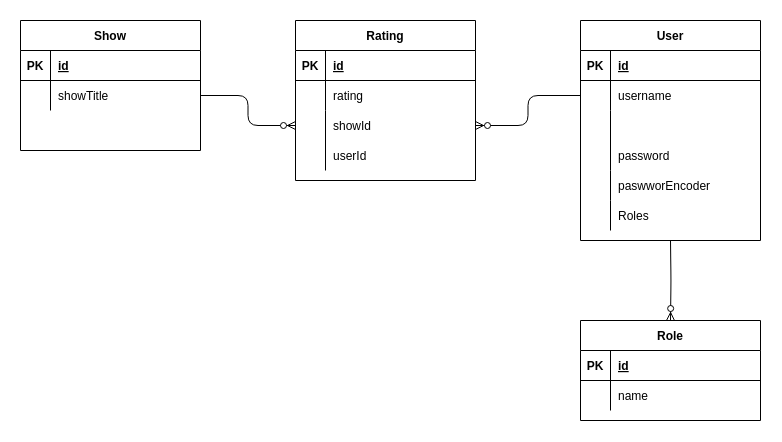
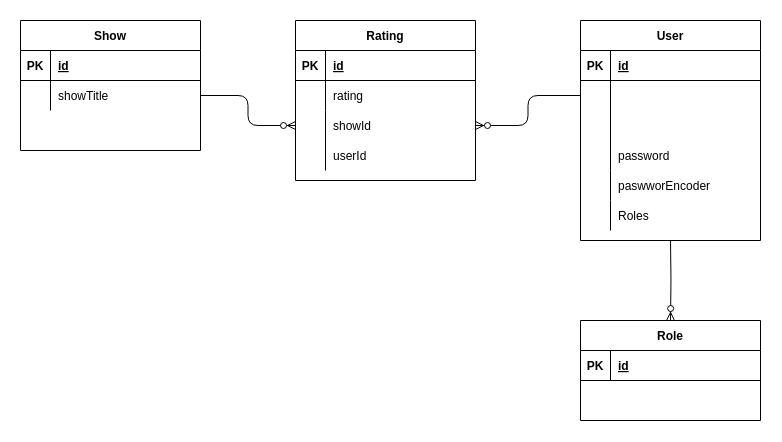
- <mxCell id="8" value="username" style="shape=partialRectangle;connectable=0;fillColor=none;top=0;left=0;bottom=0;right=0;align=left;spacingLeft=6;overflow=hidden;" vertex="1" parent="6"><mxGeometry x="30" width="150" height="30" as="geometry"><mxRectangle width="150" height="30" as="alternateBounds" /></mxGeometry></mxCell>
- <mxCell id="47" value="name" style="shape=partialRectangle;connectable=0;fillColor=none;top=0;left=0;bottom=0;right=0;align=left;spacingLeft=6;overflow=hidden;" vertex="1" parent="45"><mxGeometry x="30" width="150" height="30" as="geometry"><mxRectangle width="150" height="30" as="alternateBounds" /></mxGeometry></mxCell>
